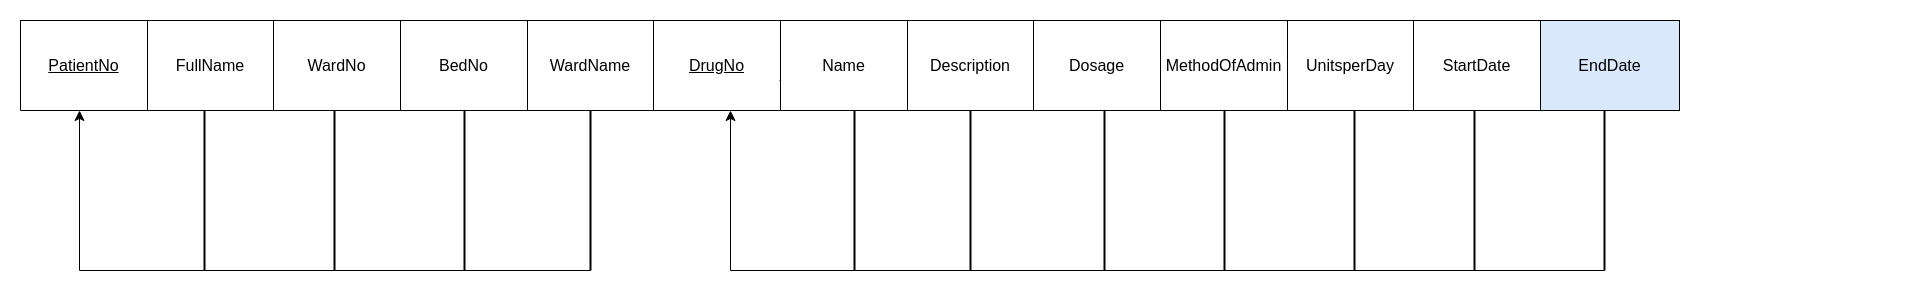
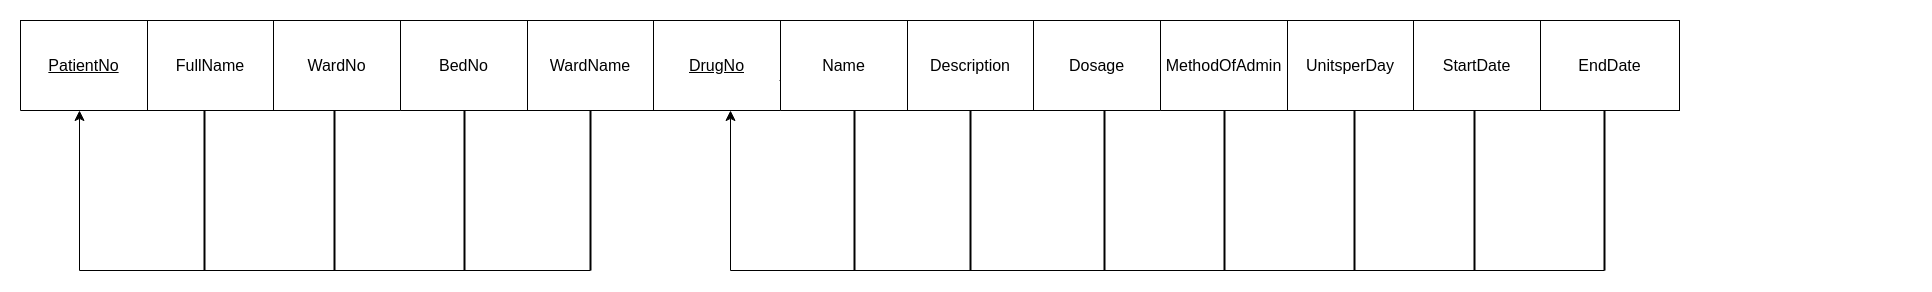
- <mxCell id="25" value="EndDate" style="whiteSpace=wrap;html=1;fontSize=16;startSize=0;fillColor=#dae8fc;" vertex="1" parent="24"><mxGeometry x="161" y="-10" width="139" height="90" as="geometry" /></mxCell>
+ <mxCell id="25" value="EndDate" style="whiteSpace=wrap;html=1;fontSize=16;startSize=0;" vertex="1" parent="24"><mxGeometry x="161" y="-10" width="139" height="90" as="geometry" /></mxCell>
